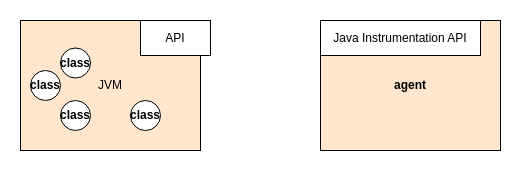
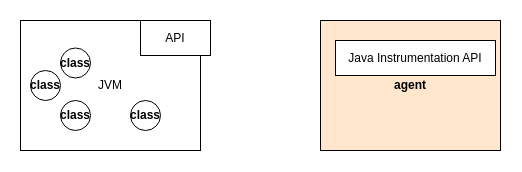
- <mxCell id="9" value="Java Instrumentation API" style="rounded=0;whiteSpace=wrap;html=1;" vertex="1" parent="1"><mxGeometry x="320" y="20" width="160" height="35" as="geometry" /></mxCell>
+ <mxCell id="9" value="Java Instrumentation API" style="rounded=0;whiteSpace=wrap;html=1;" vertex="1" parent="1"><mxGeometry x="335" y="40" width="160" height="35" as="geometry" /></mxCell>
- <mxCell id="2" value="JVM" style="rounded=0;whiteSpace=wrap;html=1;fillColor=#ffe6cc;" vertex="1" parent="1"><mxGeometry x="20" y="20" width="180" height="130" as="geometry" /></mxCell>
+ <mxCell id="2" value="JVM" style="rounded=0;whiteSpace=wrap;html=1;" vertex="1" parent="1"><mxGeometry x="20" y="20" width="180" height="130" as="geometry" /></mxCell>
